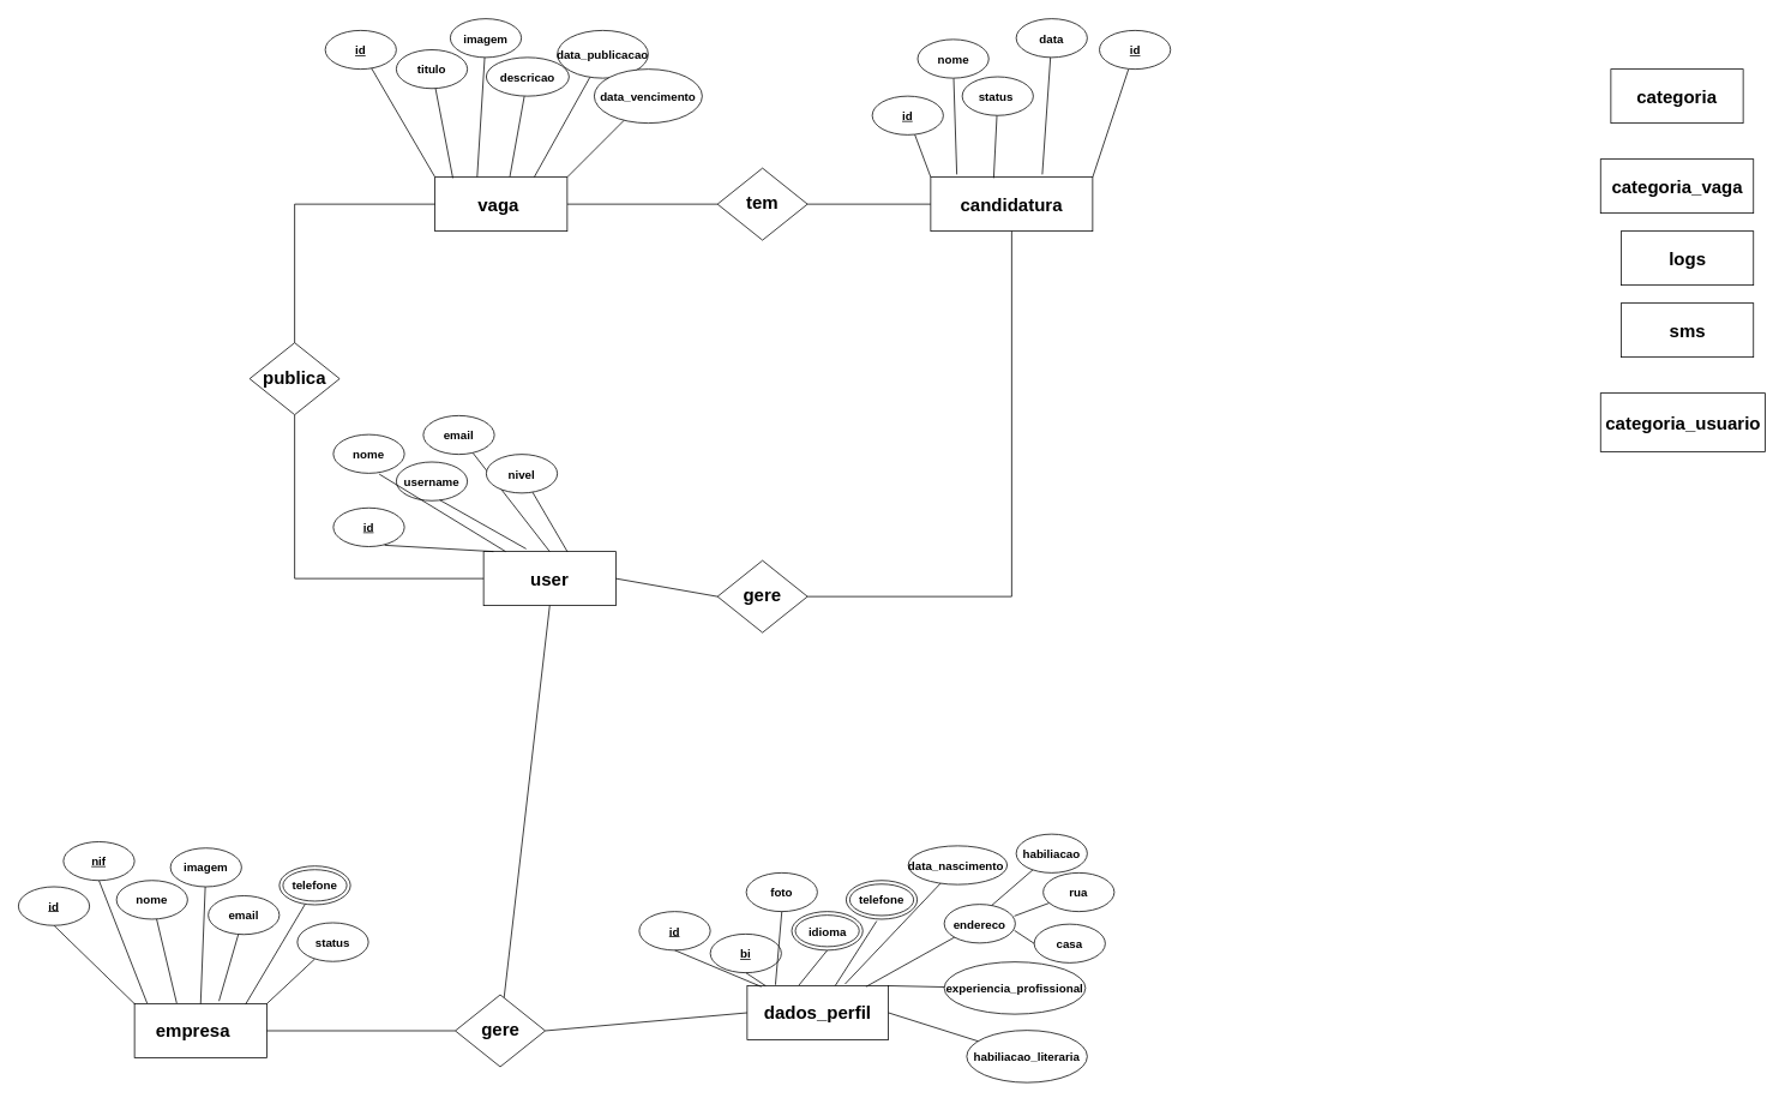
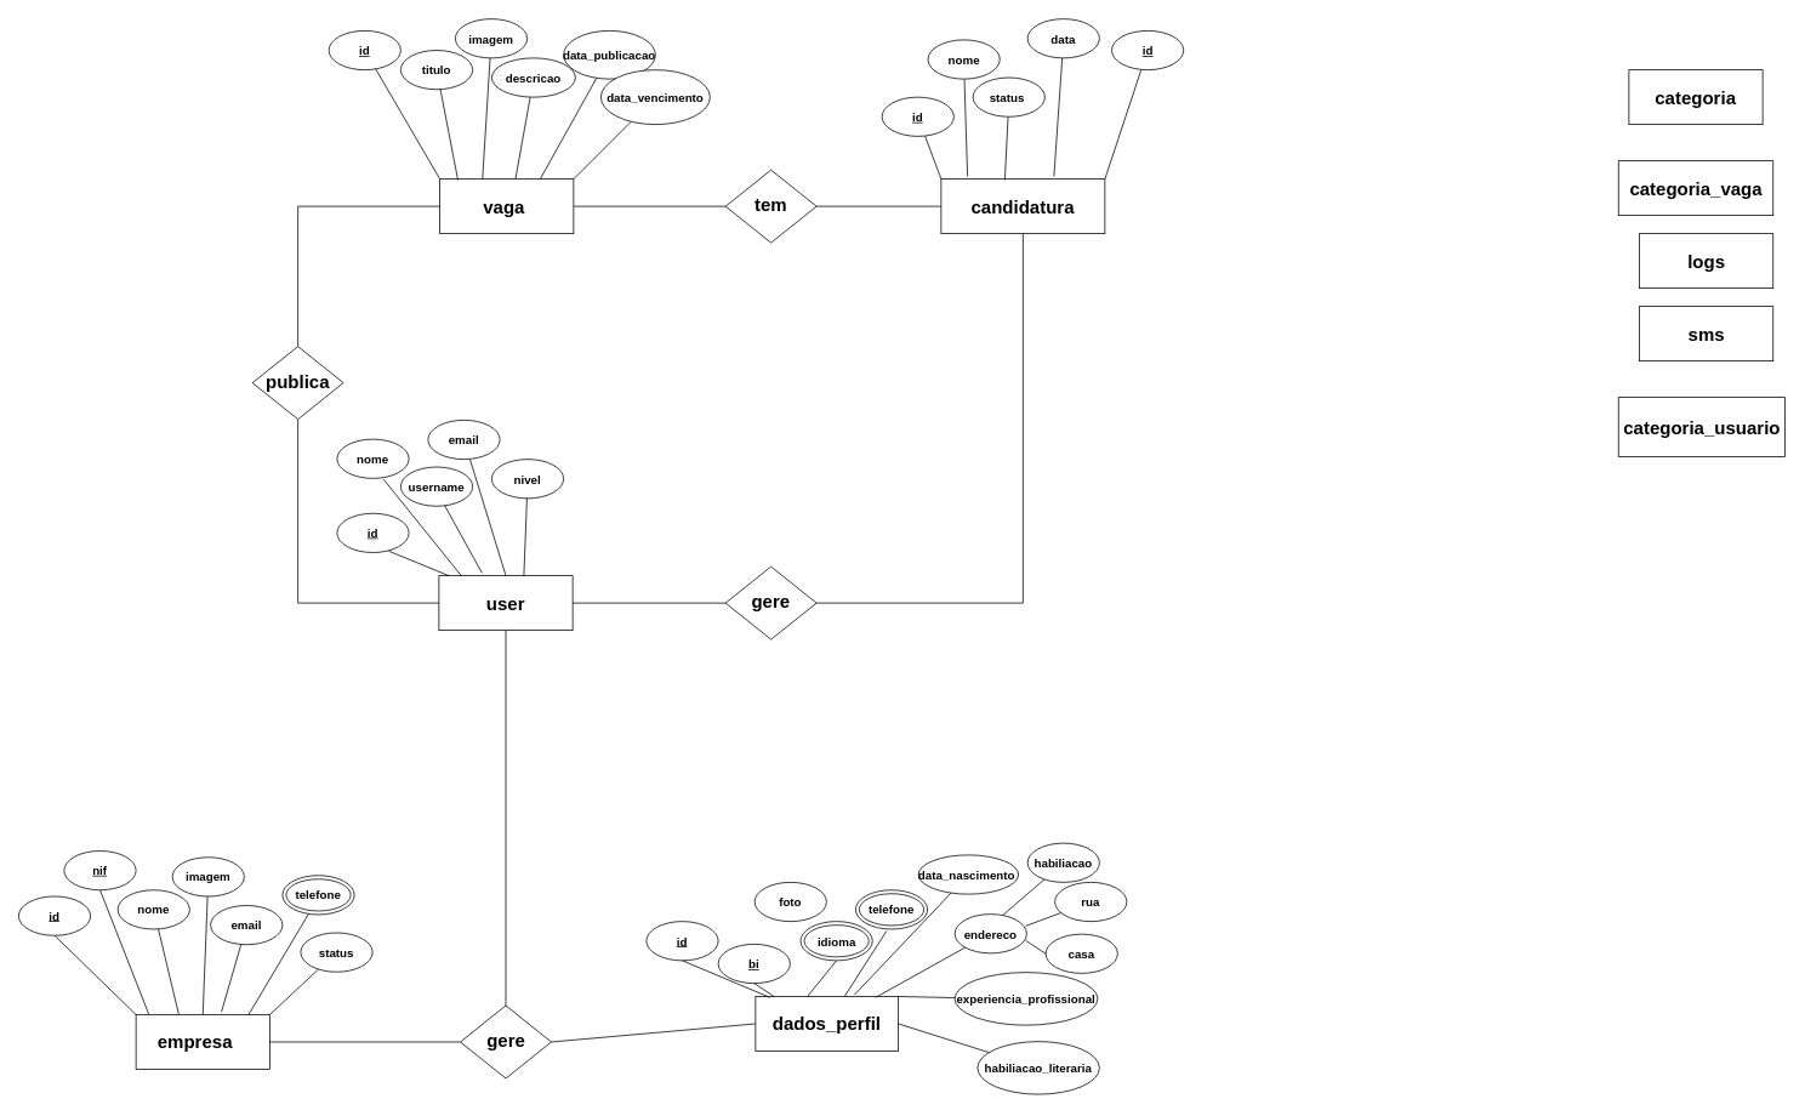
- <mxCell id="12" value="user" style="rounded=1;whiteSpace=wrap;html=1;fontSize=20;glass=0;strokeWidth=1;shadow=0;arcSize=0;fontStyle=1" parent="1" vertex="1"><mxGeometry x="537" y="612" width="147" height="60" as="geometry" /></mxCell>
+ <mxCell id="12" value="user" style="rounded=1;whiteSpace=wrap;html=1;fontSize=20;glass=0;strokeWidth=1;shadow=0;arcSize=0;fontStyle=1" parent="1" vertex="1"><mxGeometry x="482" y="632" width="147" height="60" as="geometry" /></mxCell>
- <mxCell id="40" value="" style="endArrow=none;html=1;entryX=0.5;entryY=1;entryDx=0;entryDy=0;exitX=0.2;exitY=-0.017;exitDx=0;exitDy=0;exitPerimeter=0;fontStyle=1" parent="1" source="24" target="34" edge="1"><mxGeometry width="50" height="50" relative="1" as="geometry"><mxPoint x="888" y="1153" as="sourcePoint" /><mxPoint x="878.02" y="1033.99" as="targetPoint" /></mxGeometry></mxCell>
